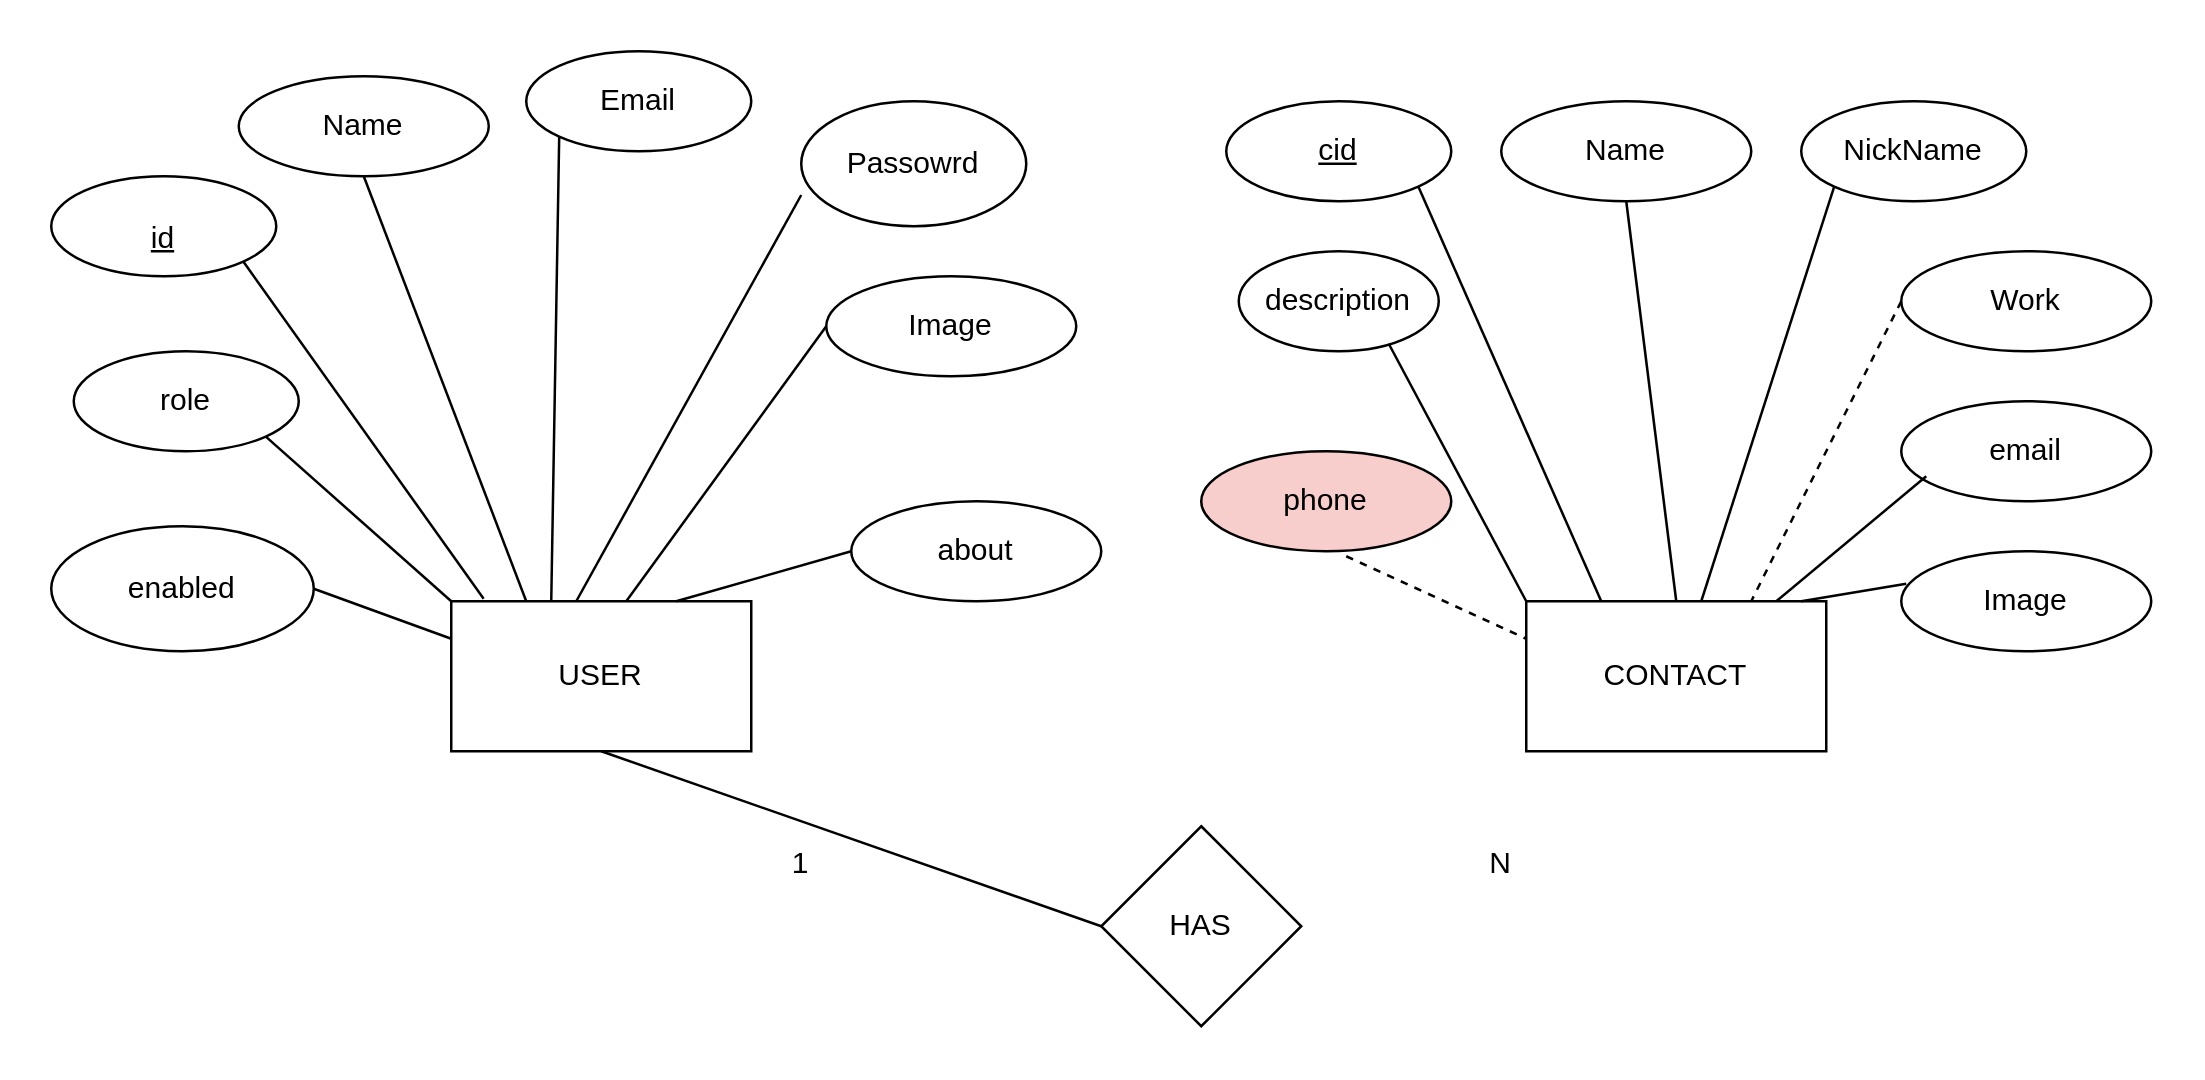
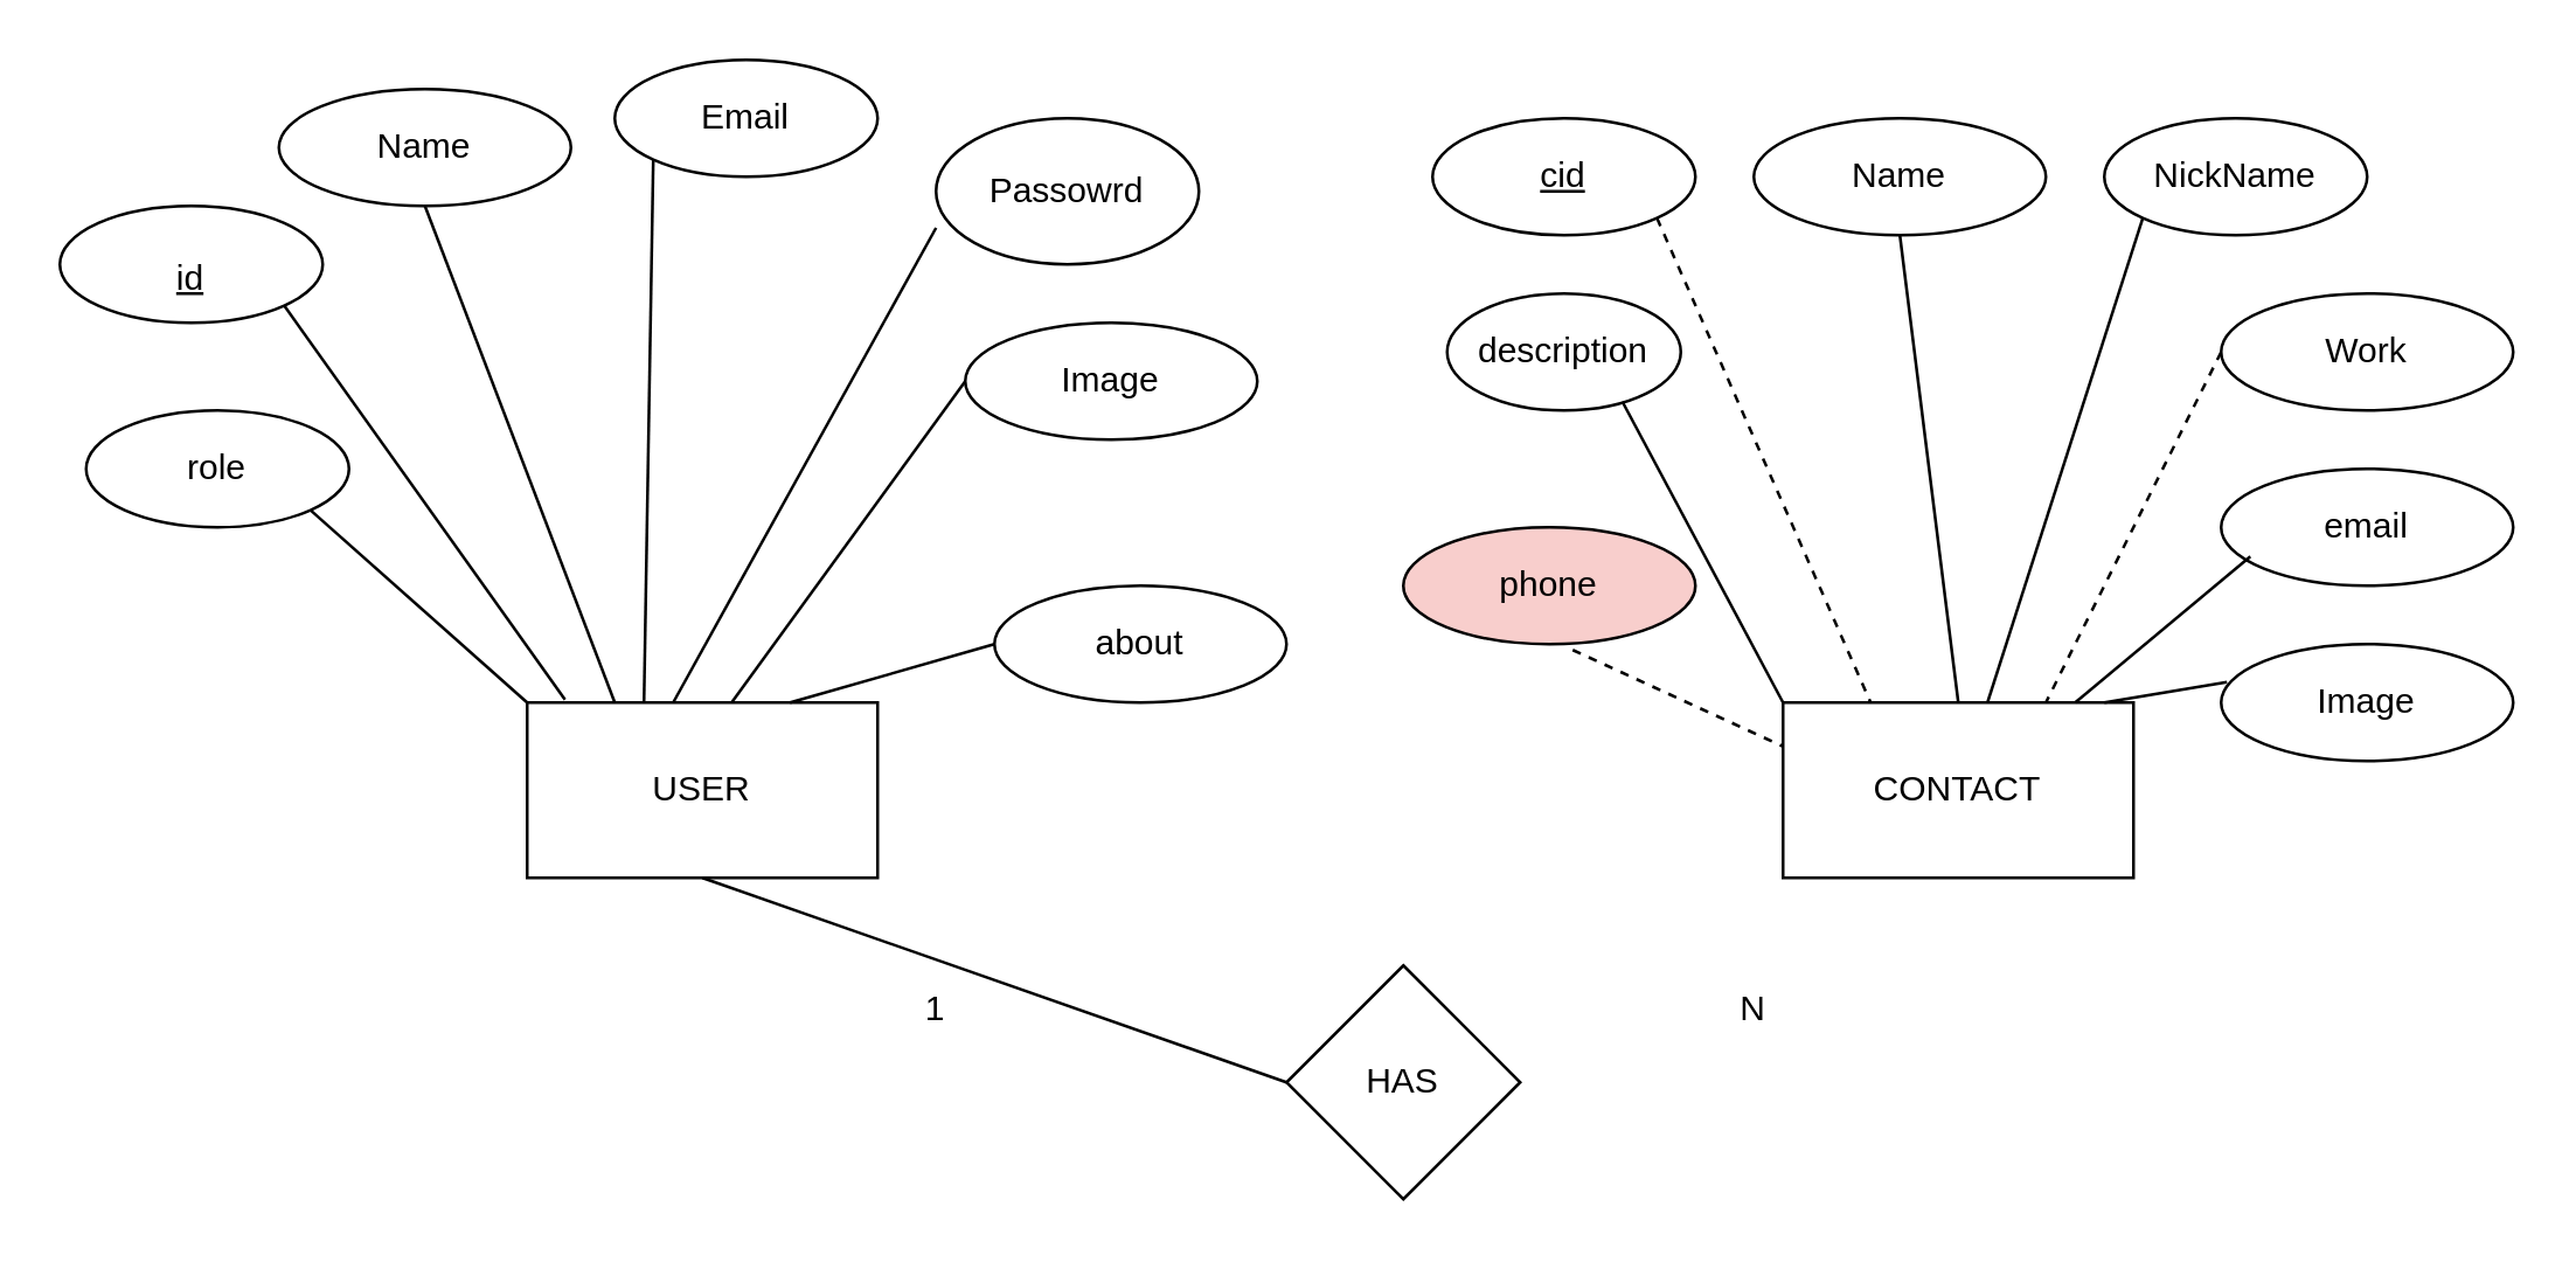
- <mxCell id="33" value="" style="endArrow=none;html=1;rounded=0;entryX=0.25;entryY=0;entryDx=0;entryDy=0;exitX=1;exitY=1;exitDx=0;exitDy=0;" edge="1" parent="1" source="22" target="3"><mxGeometry width="50" height="50" relative="1" as="geometry"><mxPoint x="660" y="90" as="sourcePoint" /><mxPoint x="680" y="250" as="targetPoint" /></mxGeometry></mxCell>
+ <mxCell id="33" value="" style="endArrow=none;html=1;rounded=0;entryX=0.25;entryY=0;entryDx=0;entryDy=0;exitX=1;exitY=1;exitDx=0;exitDy=0;dashed=1;" edge="1" parent="1" source="22" target="3"><mxGeometry width="50" height="50" relative="1" as="geometry"><mxPoint x="660" y="90" as="sourcePoint" /><mxPoint x="680" y="250" as="targetPoint" /></mxGeometry></mxCell>
- <mxCell id="13" value="enabled" style="ellipse;whiteSpace=wrap;html=1;" vertex="1" parent="1"><mxGeometry y="210" width="105" height="50" as="geometry" x="20" /></mxCell>
- <mxCell id="21" value="" style="endArrow=none;html=1;rounded=0;exitX=1;exitY=0.5;exitDx=0;exitDy=0;entryX=0;entryY=0.25;entryDx=0;entryDy=0;" edge="1" parent="1" source="13" target="2"><mxGeometry width="50" height="50" relative="1" as="geometry"><mxPoint x="116" y="184" as="sourcePoint" /><mxPoint x="190" y="250" as="targetPoint" /></mxGeometry></mxCell>
